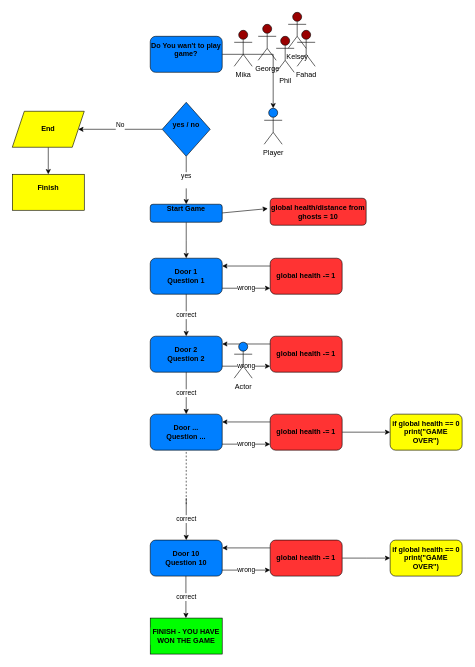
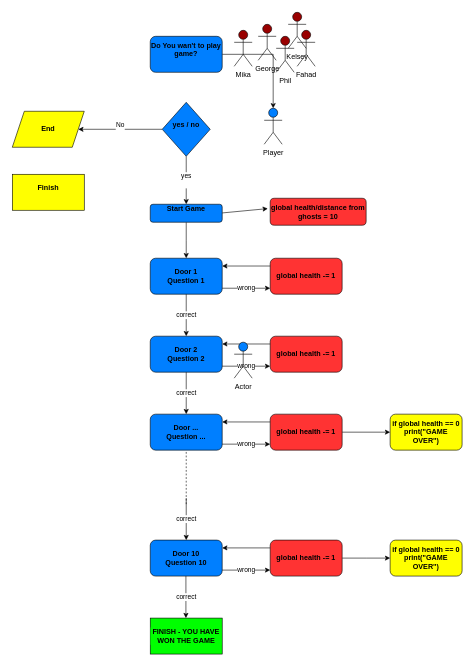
- <mxCell id="6" style="edgeStyle=orthogonalEdgeStyle;rounded=0;orthogonalLoop=1;jettySize=auto;html=1;entryX=0.5;entryY=0;entryDx=0;entryDy=0;" parent="1" source="7" target="8" edge="1"><mxGeometry relative="1" as="geometry" /></mxCell>
